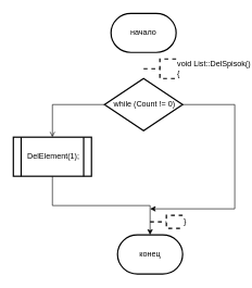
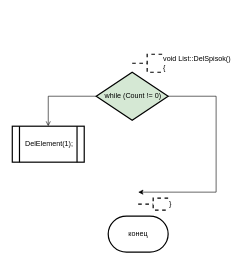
- <mxCell id="2" value="начало" style="strokeWidth=2;html=1;shape=mxgraph.flowchart.terminator;whiteSpace=wrap;" vertex="1" parent="1"><mxGeometry x="170" y="20" width="100" height="60" as="geometry" /></mxCell>
- <mxCell id="5" value="&amp;nbsp;while (Count != 0)" style="rhombus;whiteSpace=wrap;html=1;strokeWidth=2;" vertex="1" parent="1"><mxGeometry x="160" y="120" width="120" height="80" as="geometry" /></mxCell>
+ <mxCell id="5" value="&amp;nbsp;while (Count != 0)" style="rhombus;whiteSpace=wrap;html=1;strokeWidth=2;fillColor=#d5e8d4;" vertex="1" parent="1"><mxGeometry x="160" y="120" width="120" height="80" as="geometry" /></mxCell>
- <mxCell id="8" style="edgeStyle=orthogonalEdgeStyle;rounded=0;orthogonalLoop=1;jettySize=auto;html=1;exitX=0.5;exitY=1;exitDx=0;exitDy=0;entryX=0.5;entryY=0;entryDx=0;entryDy=0;entryPerimeter=0;" edge="1" parent="1" source="6" target="7"><mxGeometry relative="1" as="geometry" /></mxCell>
